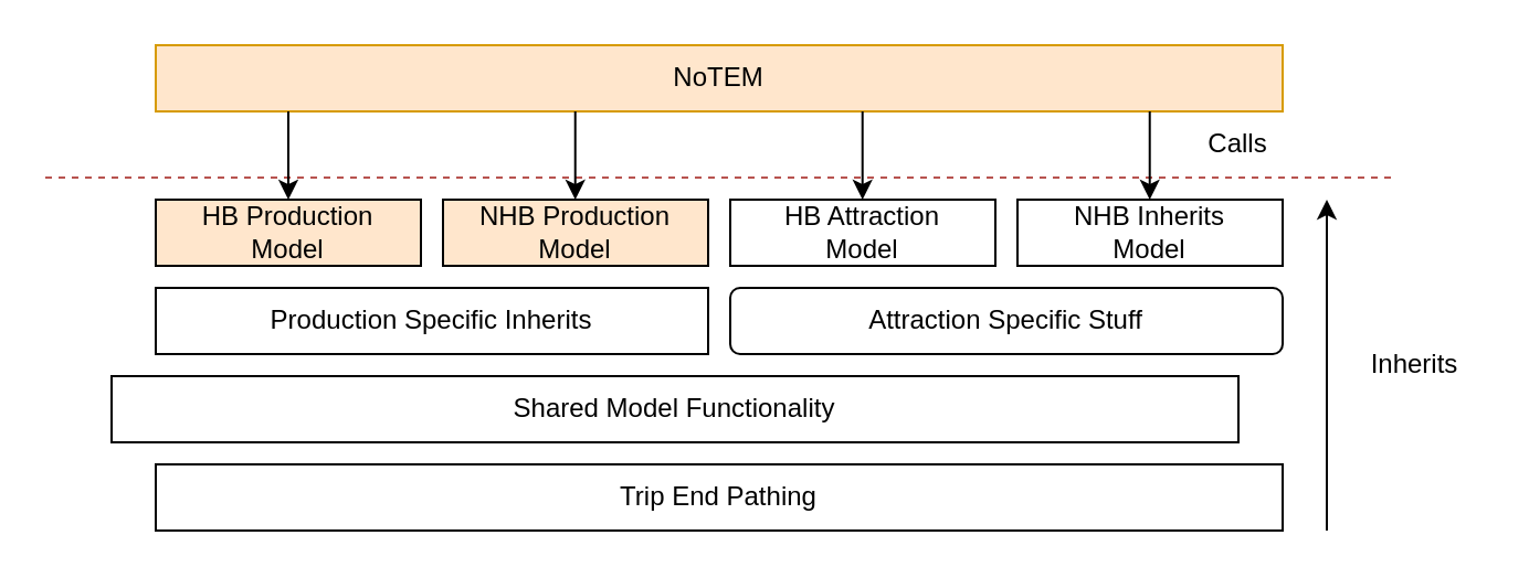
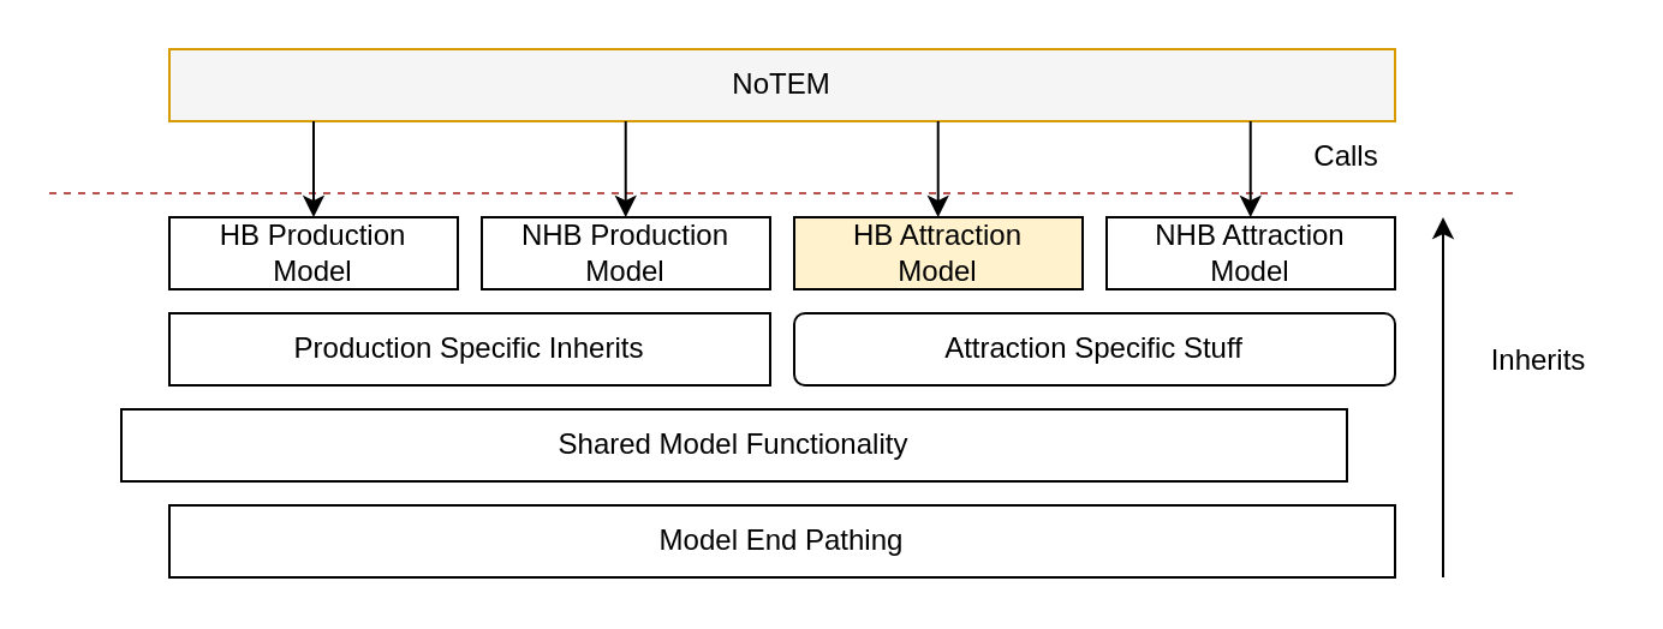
- <mxCell id="12" value="NoTEM" style="rounded=0;whiteSpace=wrap;html=1;fillColor=#ffe6cc;strokeColor=#d79b00;" parent="1" vertex="1"><mxGeometry x="70" y="20" width="510" height="30" as="geometry" /></mxCell>
+ <mxCell id="12" value="NoTEM" style="rounded=0;whiteSpace=wrap;html=1;fillColor=#f5f5f5;strokeColor=#d79b00;" parent="1" vertex="1"><mxGeometry x="70" y="20" width="510" height="30" as="geometry" /></mxCell>
- <mxCell id="5" value="HB Production&lt;br&gt;Model" style="rounded=0;whiteSpace=wrap;html=1;fillColor=#ffe6cc;" parent="1" vertex="1"><mxGeometry x="70" y="90" width="120" height="30" as="geometry" /></mxCell>
+ <mxCell id="5" value="HB Production&lt;br&gt;Model" style="rounded=0;whiteSpace=wrap;html=1;" parent="1" vertex="1"><mxGeometry x="70" y="90" width="120" height="30" as="geometry" /></mxCell>
- <mxCell id="6" value="NHB Production Model" style="rounded=0;whiteSpace=wrap;html=1;fillColor=#ffe6cc;" parent="1" vertex="1"><mxGeometry x="200" y="90" width="120" height="30" as="geometry" /></mxCell>
+ <mxCell id="6" value="NHB Production Model" style="rounded=0;whiteSpace=wrap;html=1;" parent="1" vertex="1"><mxGeometry x="200" y="90" width="120" height="30" as="geometry" /></mxCell>
- <mxCell id="7" value="HB Attraction&lt;br&gt;Model" style="rounded=0;whiteSpace=wrap;html=1;" parent="1" vertex="1"><mxGeometry x="330" y="90" width="120" height="30" as="geometry" /></mxCell>
+ <mxCell id="7" value="HB Attraction&lt;br&gt;Model" style="rounded=0;whiteSpace=wrap;html=1;fillColor=#fff2cc;" parent="1" vertex="1"><mxGeometry x="330" y="90" width="120" height="30" as="geometry" /></mxCell>
- <mxCell id="8" value="NHB Inherits &lt;br&gt;Model" style="rounded=0;whiteSpace=wrap;html=1;" parent="1" vertex="1"><mxGeometry x="460" y="90" width="120" height="30" as="geometry" /></mxCell>
+ <mxCell id="8" value="NHB Attraction &lt;br&gt;Model" style="rounded=0;whiteSpace=wrap;html=1;" parent="1" vertex="1"><mxGeometry x="460" y="90" width="120" height="30" as="geometry" /></mxCell>
- <mxCell id="11" value="Inherits" style="text;html=1;strokeColor=none;fillColor=none;align=center;verticalAlign=middle;whiteSpace=wrap;rounded=0;" parent="1" vertex="1"><mxGeometry x="610" y="150" width="60" height="30" as="geometry" /></mxCell>
+ <mxCell id="11" value="Inherits" style="text;html=1;strokeColor=none;fillColor=none;align=center;verticalAlign=middle;whiteSpace=wrap;rounded=0;" parent="1" vertex="1"><mxGeometry x="610" y="135" width="60" height="30" as="geometry" /></mxCell>
- <mxCell id="18" value="Trip End Pathing" style="rounded=0;whiteSpace=wrap;html=1;" parent="1" vertex="1"><mxGeometry x="70" y="210" width="510" height="30" as="geometry" /></mxCell>
+ <mxCell id="18" value="Model End Pathing" style="rounded=0;whiteSpace=wrap;html=1;" parent="1" vertex="1"><mxGeometry x="70" y="210" width="510" height="30" as="geometry" /></mxCell>
